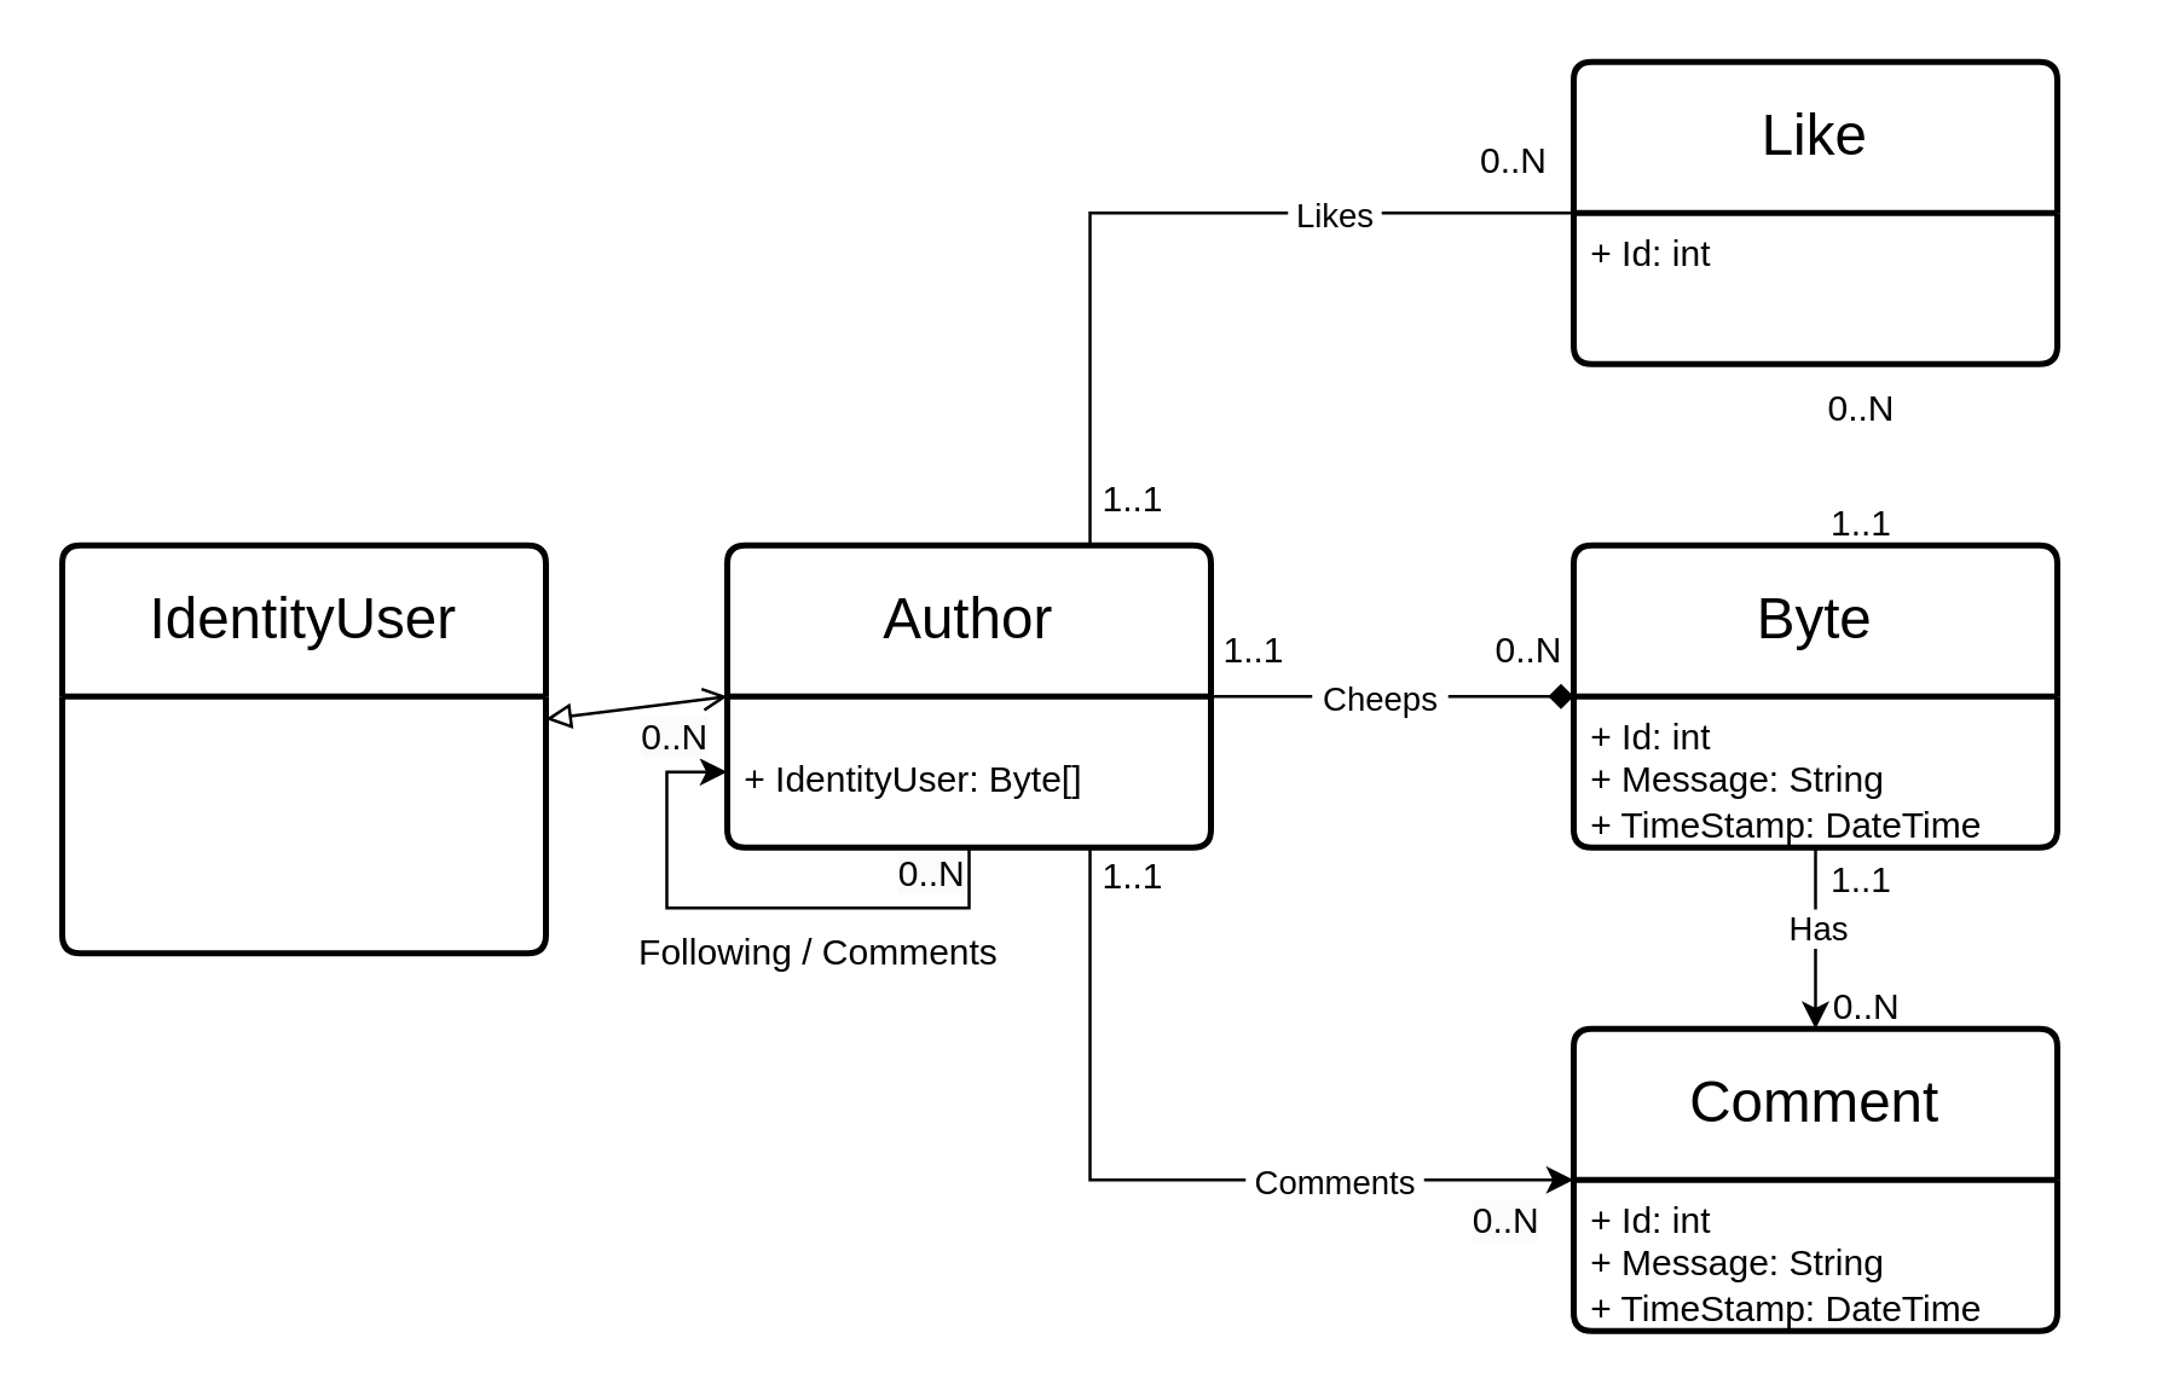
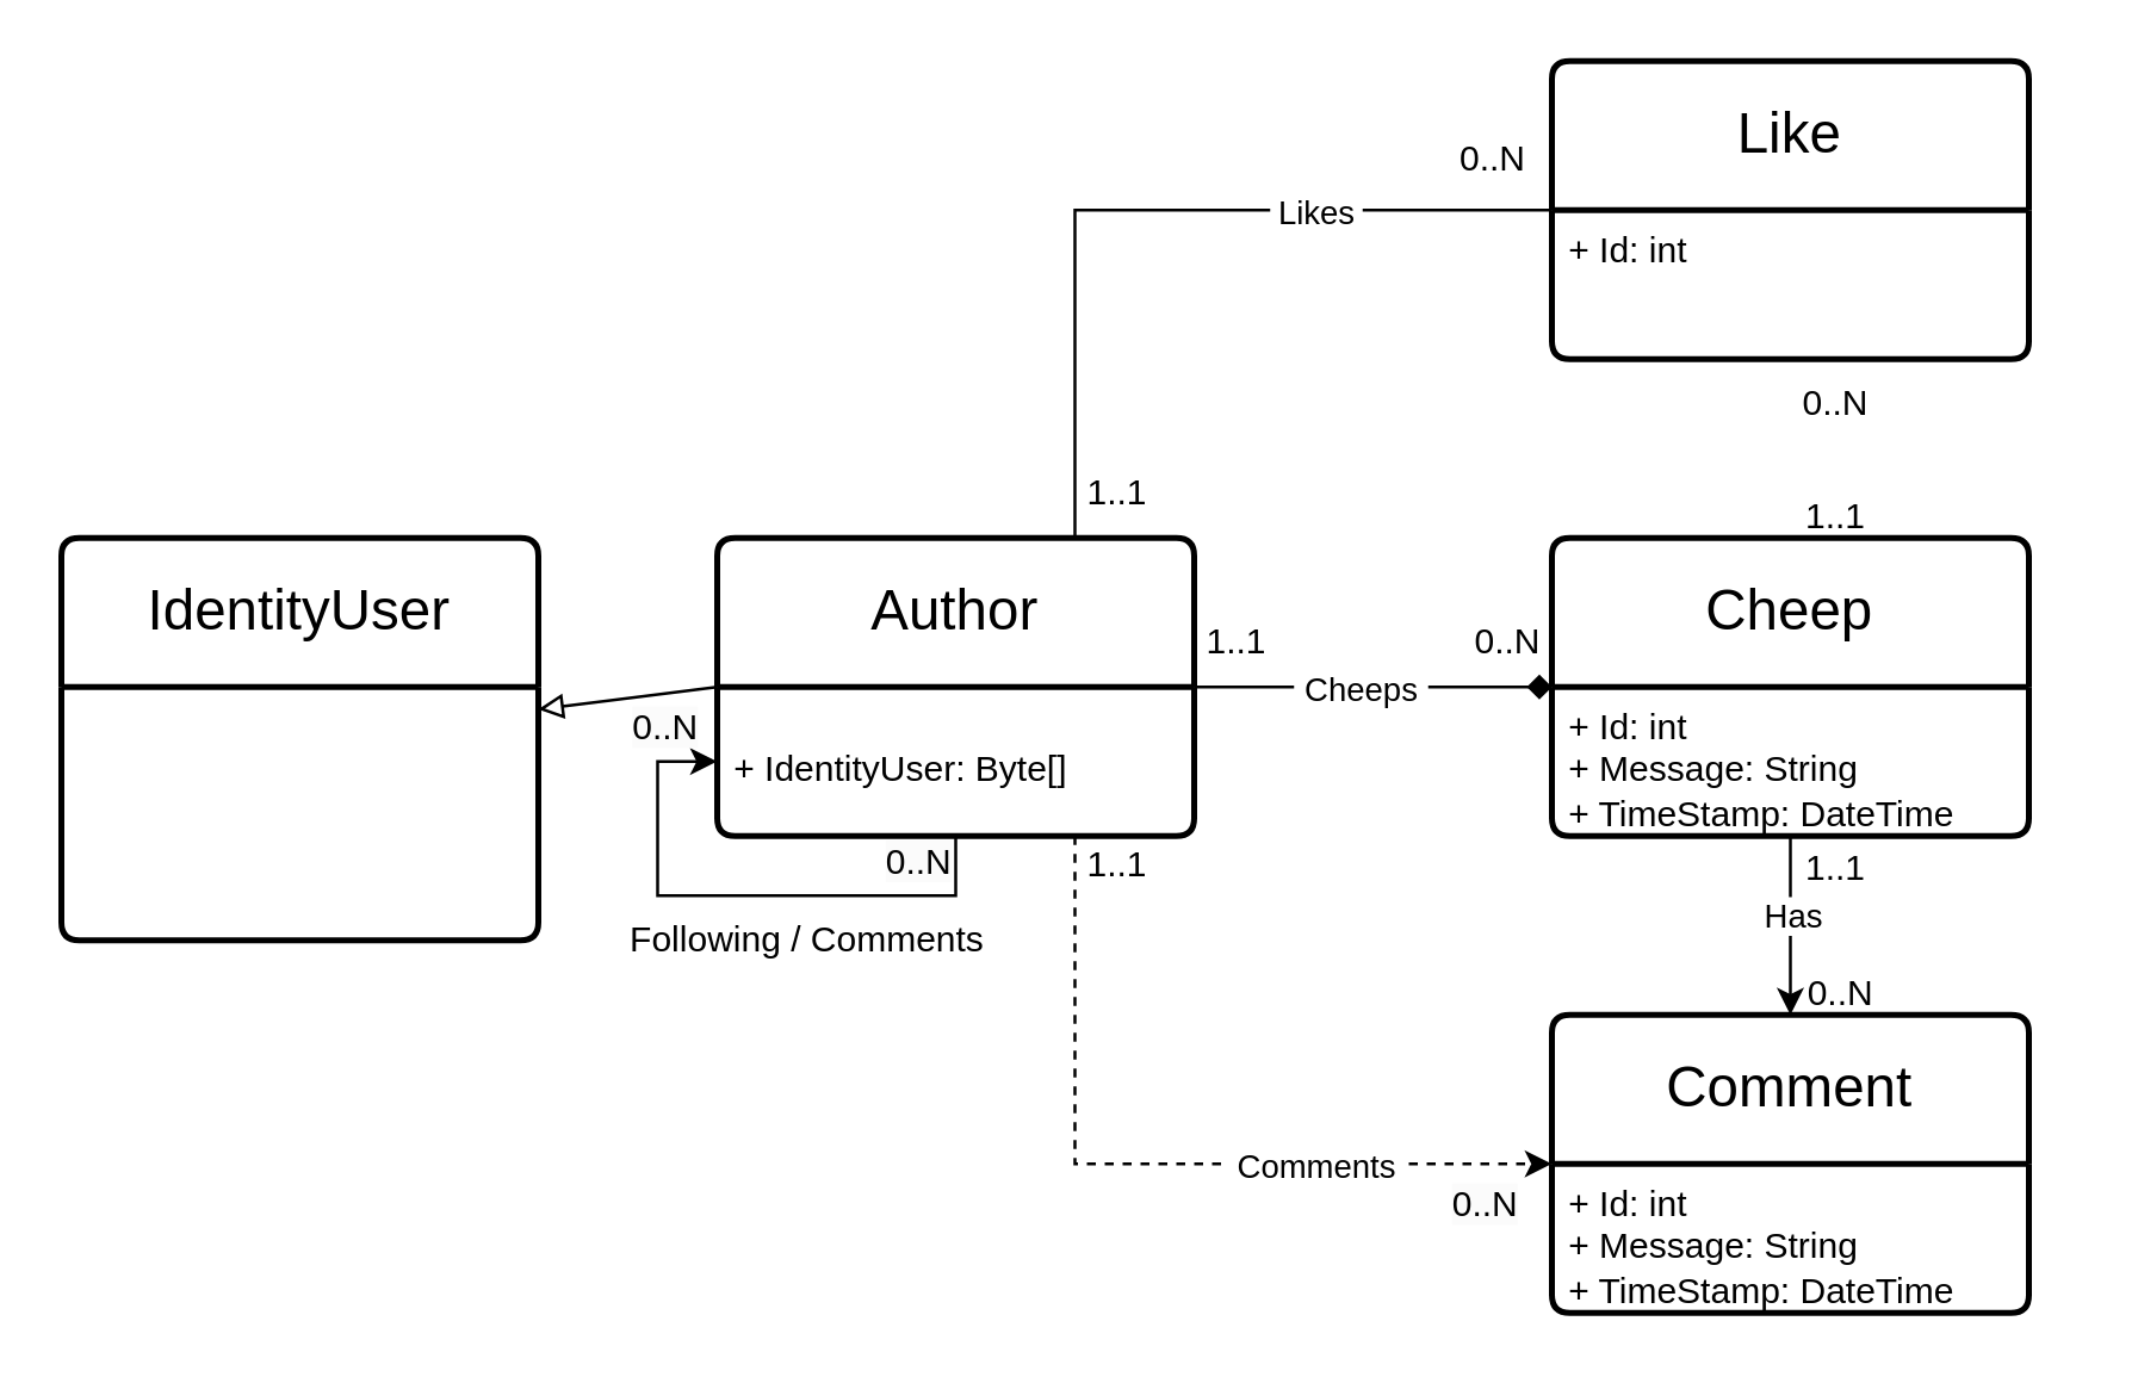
- <mxCell id="7" value="&lt;font style=&quot;font-size: 19px;&quot;&gt;Byte&lt;/font&gt;" style="swimlane;childLayout=stackLayout;horizontal=1;startSize=50;horizontalStack=0;rounded=1;fontSize=14;fontStyle=0;strokeWidth=2;resizeParent=0;resizeLast=1;shadow=0;dashed=0;align=center;arcSize=4;whiteSpace=wrap;html=1;" parent="1" vertex="1"><mxGeometry x="520" y="180" width="160" height="100" as="geometry"><mxRectangle x="310" y="400" width="50" height="50" as="alternateBounds" /></mxGeometry></mxCell>
+ <mxCell id="7" value="&lt;font style=&quot;font-size: 19px;&quot;&gt;Cheep&lt;/font&gt;" style="swimlane;childLayout=stackLayout;horizontal=1;startSize=50;horizontalStack=0;rounded=1;fontSize=14;fontStyle=0;strokeWidth=2;resizeParent=0;resizeLast=1;shadow=0;dashed=0;align=center;arcSize=4;whiteSpace=wrap;html=1;" parent="1" vertex="1"><mxGeometry x="520" y="180" width="160" height="100" as="geometry"><mxRectangle x="310" y="400" width="50" height="50" as="alternateBounds" /></mxGeometry></mxCell>
- <mxCell id="17" value="" style="edgeStyle=none;orthogonalLoop=1;jettySize=auto;html=1;rounded=0;entryX=0;entryY=0;entryDx=0;entryDy=0;endArrow=open;endFill=0;startArrow=block;startFill=0;" parent="1" source="16" target="6" edge="1"><mxGeometry width="100" relative="1" as="geometry"><mxPoint x="-10" y="130" as="sourcePoint" /><mxPoint x="90" y="130" as="targetPoint" /><Array as="points" /></mxGeometry></mxCell>
+ <mxCell id="17" value="" style="edgeStyle=none;orthogonalLoop=1;jettySize=auto;html=1;rounded=0;entryX=0;entryY=0;entryDx=0;entryDy=0;endArrow=none;endFill=0;startArrow=block;startFill=0;" parent="1" source="16" target="6" edge="1"><mxGeometry width="100" relative="1" as="geometry"><mxPoint x="-10" y="130" as="sourcePoint" /><mxPoint x="90" y="130" as="targetPoint" /><Array as="points" /></mxGeometry></mxCell>
- <mxCell id="20" style="edgeStyle=orthogonalEdgeStyle;rounded=0;orthogonalLoop=1;jettySize=auto;html=1;exitX=0.75;exitY=1;exitDx=0;exitDy=0;entryX=0;entryY=0.5;entryDx=0;entryDy=0;curved=0;" parent="1" source="6" target="9" edge="1"><mxGeometry relative="1" as="geometry" /></mxCell>
+ <mxCell id="20" style="edgeStyle=orthogonalEdgeStyle;rounded=0;orthogonalLoop=1;jettySize=auto;html=1;exitX=0.75;exitY=1;exitDx=0;exitDy=0;entryX=0;entryY=0.5;entryDx=0;entryDy=0;curved=0;dashed=1;" parent="1" source="6" target="9" edge="1"><mxGeometry relative="1" as="geometry" /></mxCell>
